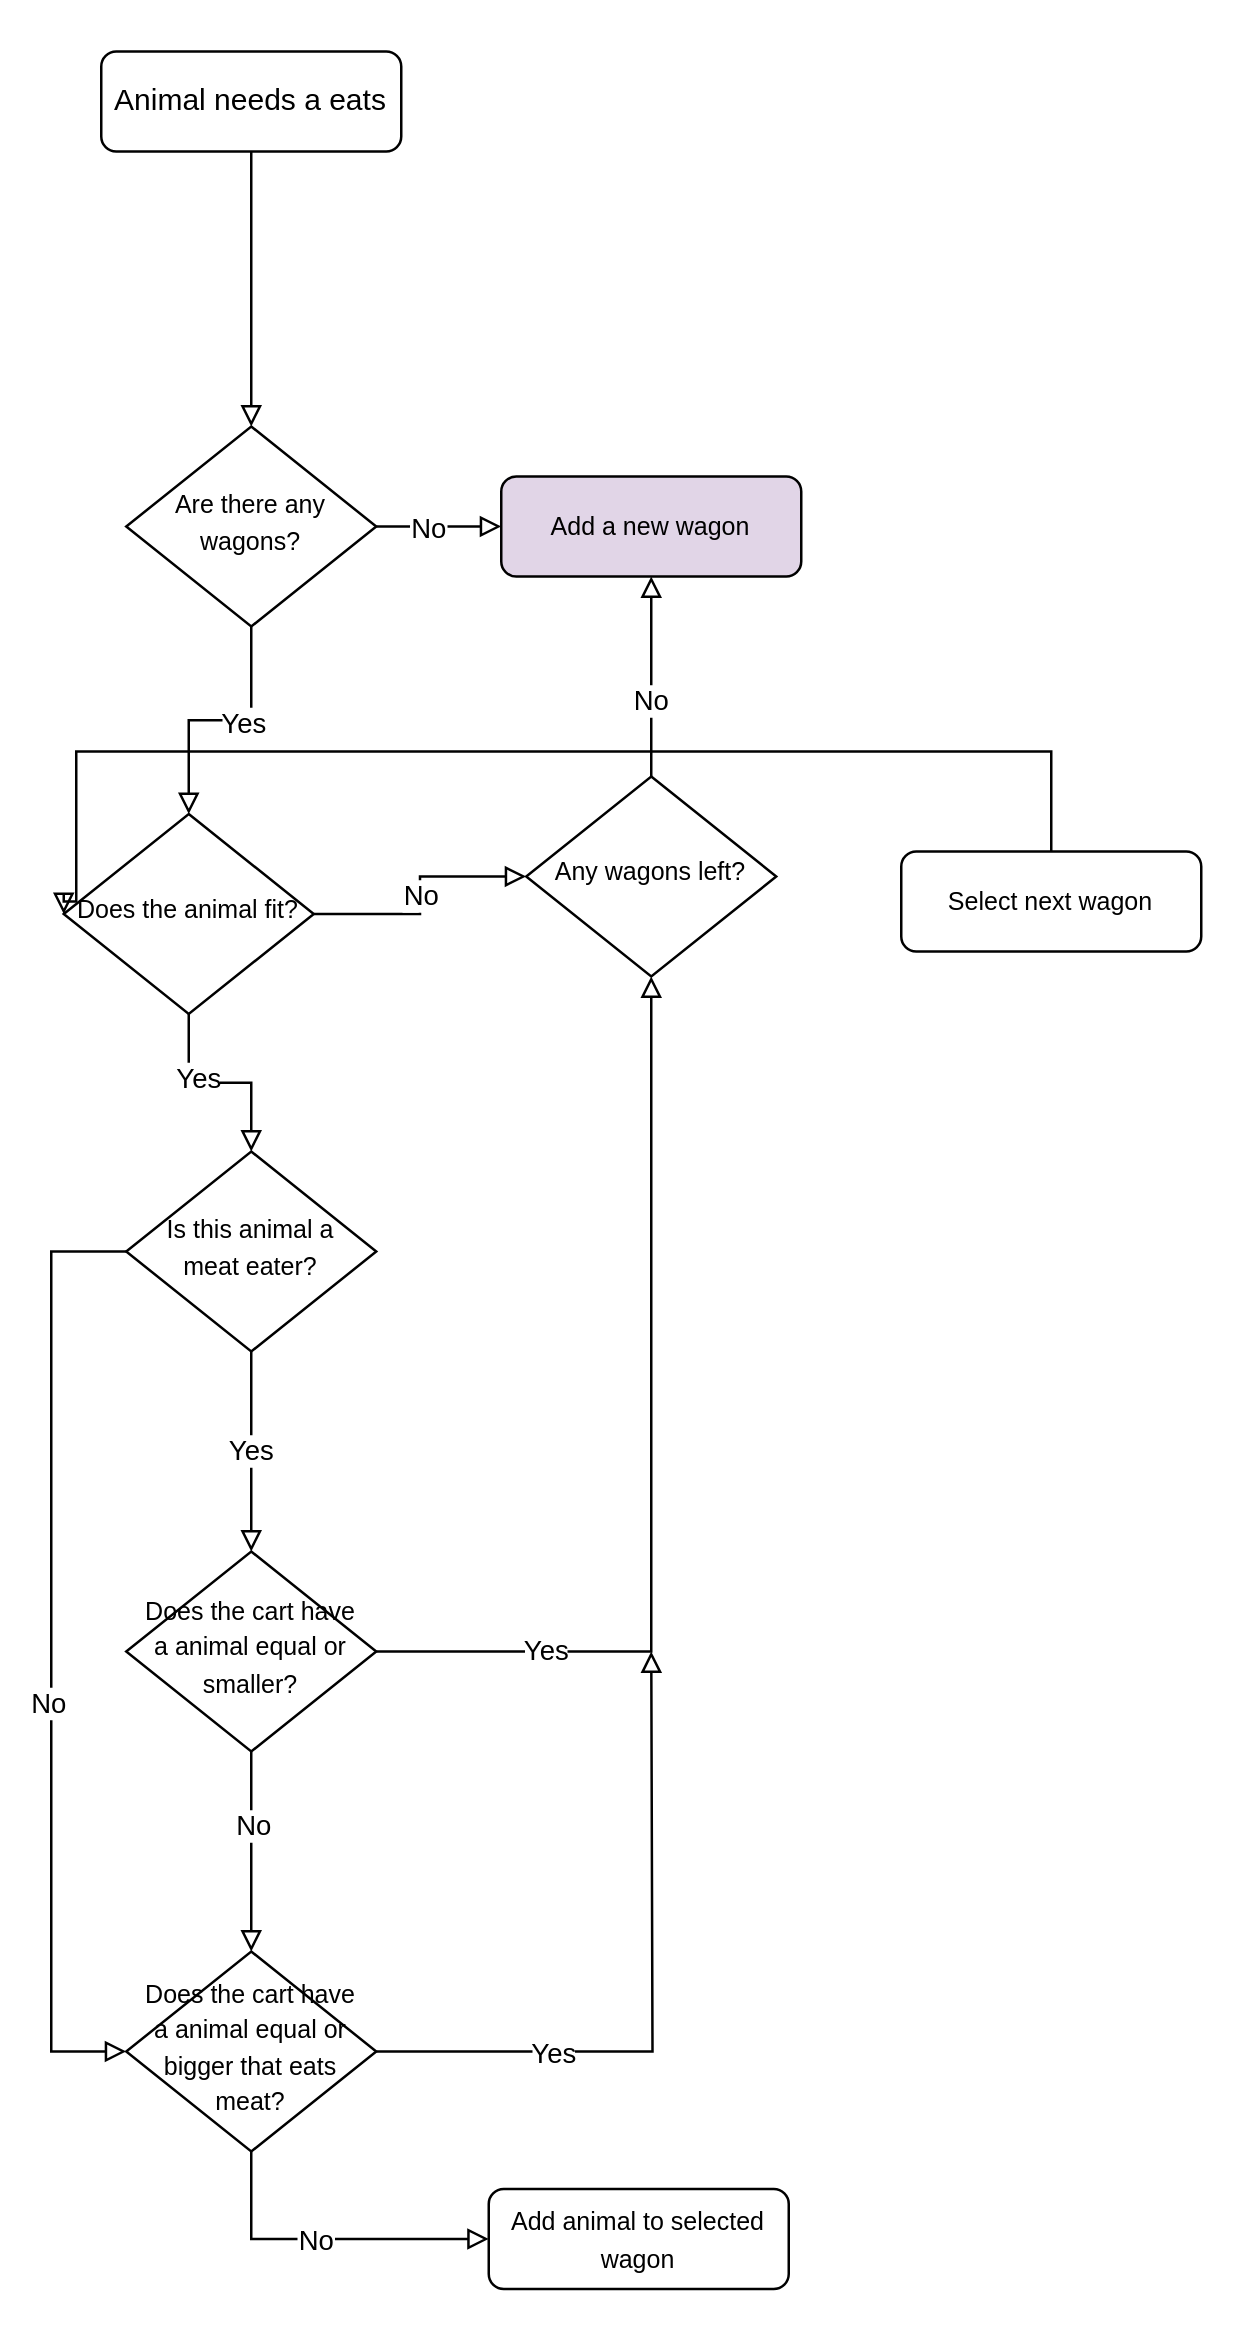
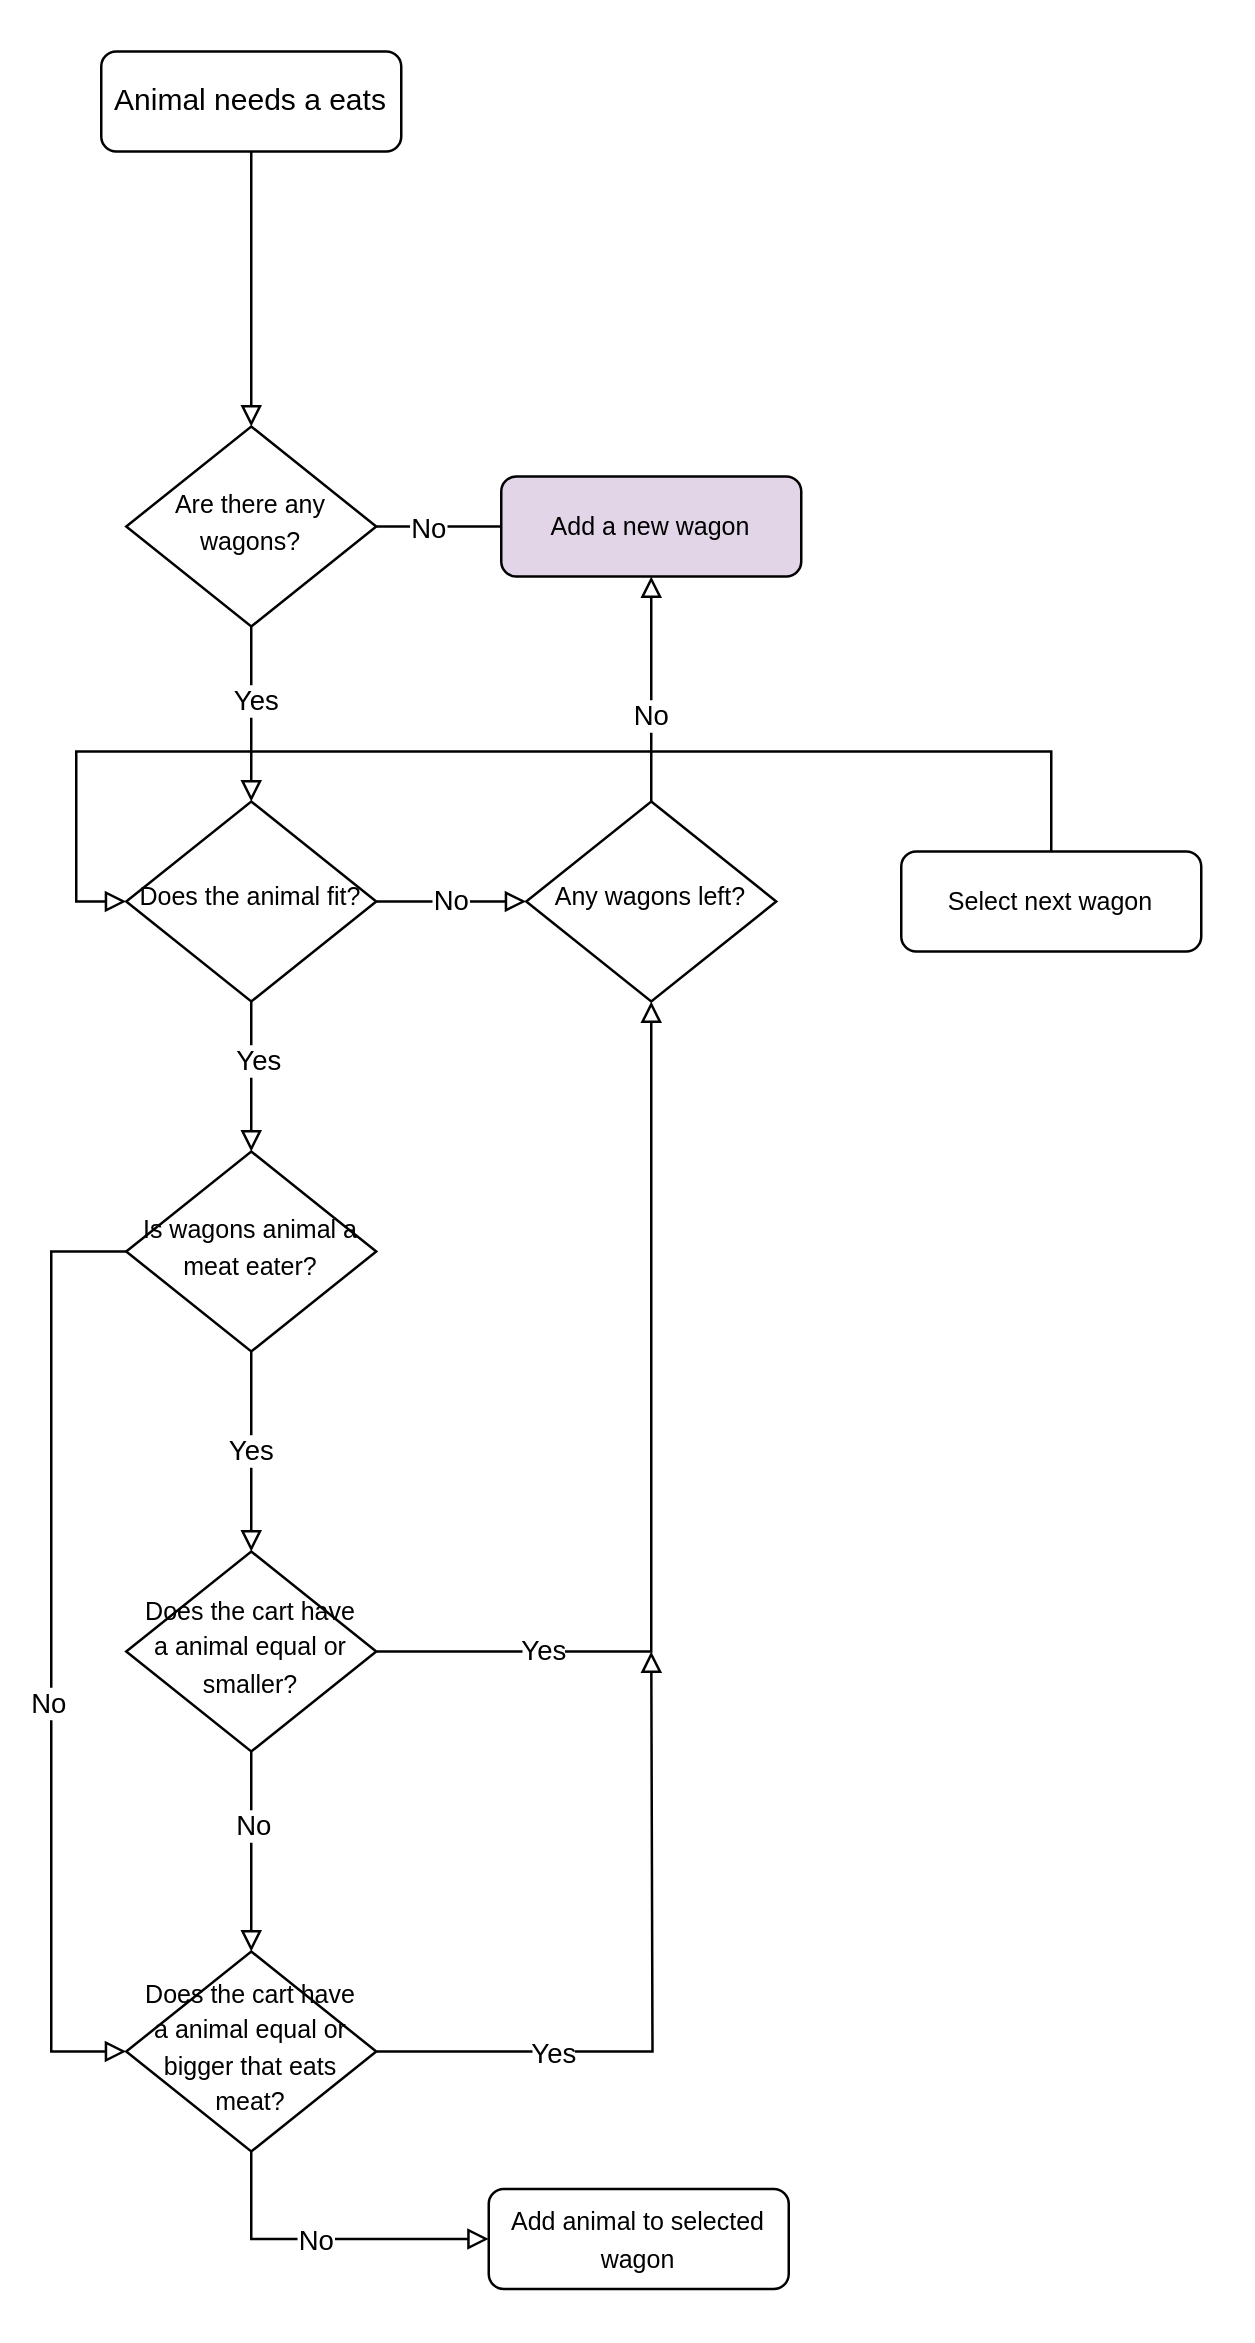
- <mxCell id="6" style="edgeStyle=orthogonalEdgeStyle;rounded=0;orthogonalLoop=1;jettySize=auto;html=1;entryX=0;entryY=0.5;entryDx=0;entryDy=0;endArrow=block;endFill=0;strokeWidth=1;" parent="1" source="8" target="9" edge="1"><mxGeometry relative="1" as="geometry" /></mxCell>
+ <mxCell id="6" style="edgeStyle=orthogonalEdgeStyle;rounded=0;orthogonalLoop=1;jettySize=auto;html=1;entryX=0;entryY=0.5;entryDx=0;entryDy=0;endArrow=none;endFill=0;strokeWidth=1;" parent="1" source="8" target="9" edge="1"><mxGeometry relative="1" as="geometry" /></mxCell>
- <mxCell id="16" value="&lt;font style=&quot;font-size: 10px ; line-height: 120%&quot;&gt;Any wagons left?&lt;/font&gt;" style="rhombus;whiteSpace=wrap;html=1;shadow=0;fontFamily=Helvetica;fontSize=12;align=center;strokeWidth=1;spacing=6;spacingTop=-4;" parent="1" vertex="1"><mxGeometry x="210" y="310" width="100" height="80" as="geometry" /></mxCell>
+ <mxCell id="16" value="&lt;font style=&quot;font-size: 10px ; line-height: 120%&quot;&gt;Any wagons left?&lt;/font&gt;" style="rhombus;whiteSpace=wrap;html=1;shadow=0;fontFamily=Helvetica;fontSize=12;align=center;strokeWidth=1;spacing=6;spacingTop=-4;" parent="1" vertex="1"><mxGeometry x="210" y="320" width="100" height="80" as="geometry" /></mxCell>
- <mxCell id="13" value="&lt;font style=&quot;font-size: 10px ; line-height: 120%&quot;&gt;Does the animal fit?&lt;/font&gt;" style="rhombus;whiteSpace=wrap;html=1;shadow=0;fontFamily=Helvetica;fontSize=12;align=center;strokeWidth=1;spacing=6;spacingTop=-4;" parent="1" vertex="1"><mxGeometry x="25" y="325" width="100" height="80" as="geometry" /></mxCell>
+ <mxCell id="13" value="&lt;font style=&quot;font-size: 10px ; line-height: 120%&quot;&gt;Does the animal fit?&lt;/font&gt;" style="rhombus;whiteSpace=wrap;html=1;shadow=0;fontFamily=Helvetica;fontSize=12;align=center;strokeWidth=1;spacing=6;spacingTop=-4;" parent="1" vertex="1"><mxGeometry x="50" y="320" width="100" height="80" as="geometry" /></mxCell>
- <mxCell id="22" value="&lt;font style=&quot;font-size: 10px ; line-height: 120%&quot;&gt;Is this animal a meat eater?&lt;/font&gt;" style="rhombus;whiteSpace=wrap;html=1;shadow=0;fontFamily=Helvetica;fontSize=12;align=center;strokeWidth=1;spacing=6;spacingTop=-4;" parent="1" vertex="1"><mxGeometry x="50" y="460" width="100" height="80" as="geometry" /></mxCell>
+ <mxCell id="22" value="&lt;font style=&quot;font-size: 10px ; line-height: 120%&quot;&gt;Is wagons animal a meat eater?&lt;/font&gt;" style="rhombus;whiteSpace=wrap;html=1;shadow=0;fontFamily=Helvetica;fontSize=12;align=center;strokeWidth=1;spacing=6;spacingTop=-4;" parent="1" vertex="1"><mxGeometry x="50" y="460" width="100" height="80" as="geometry" /></mxCell>
